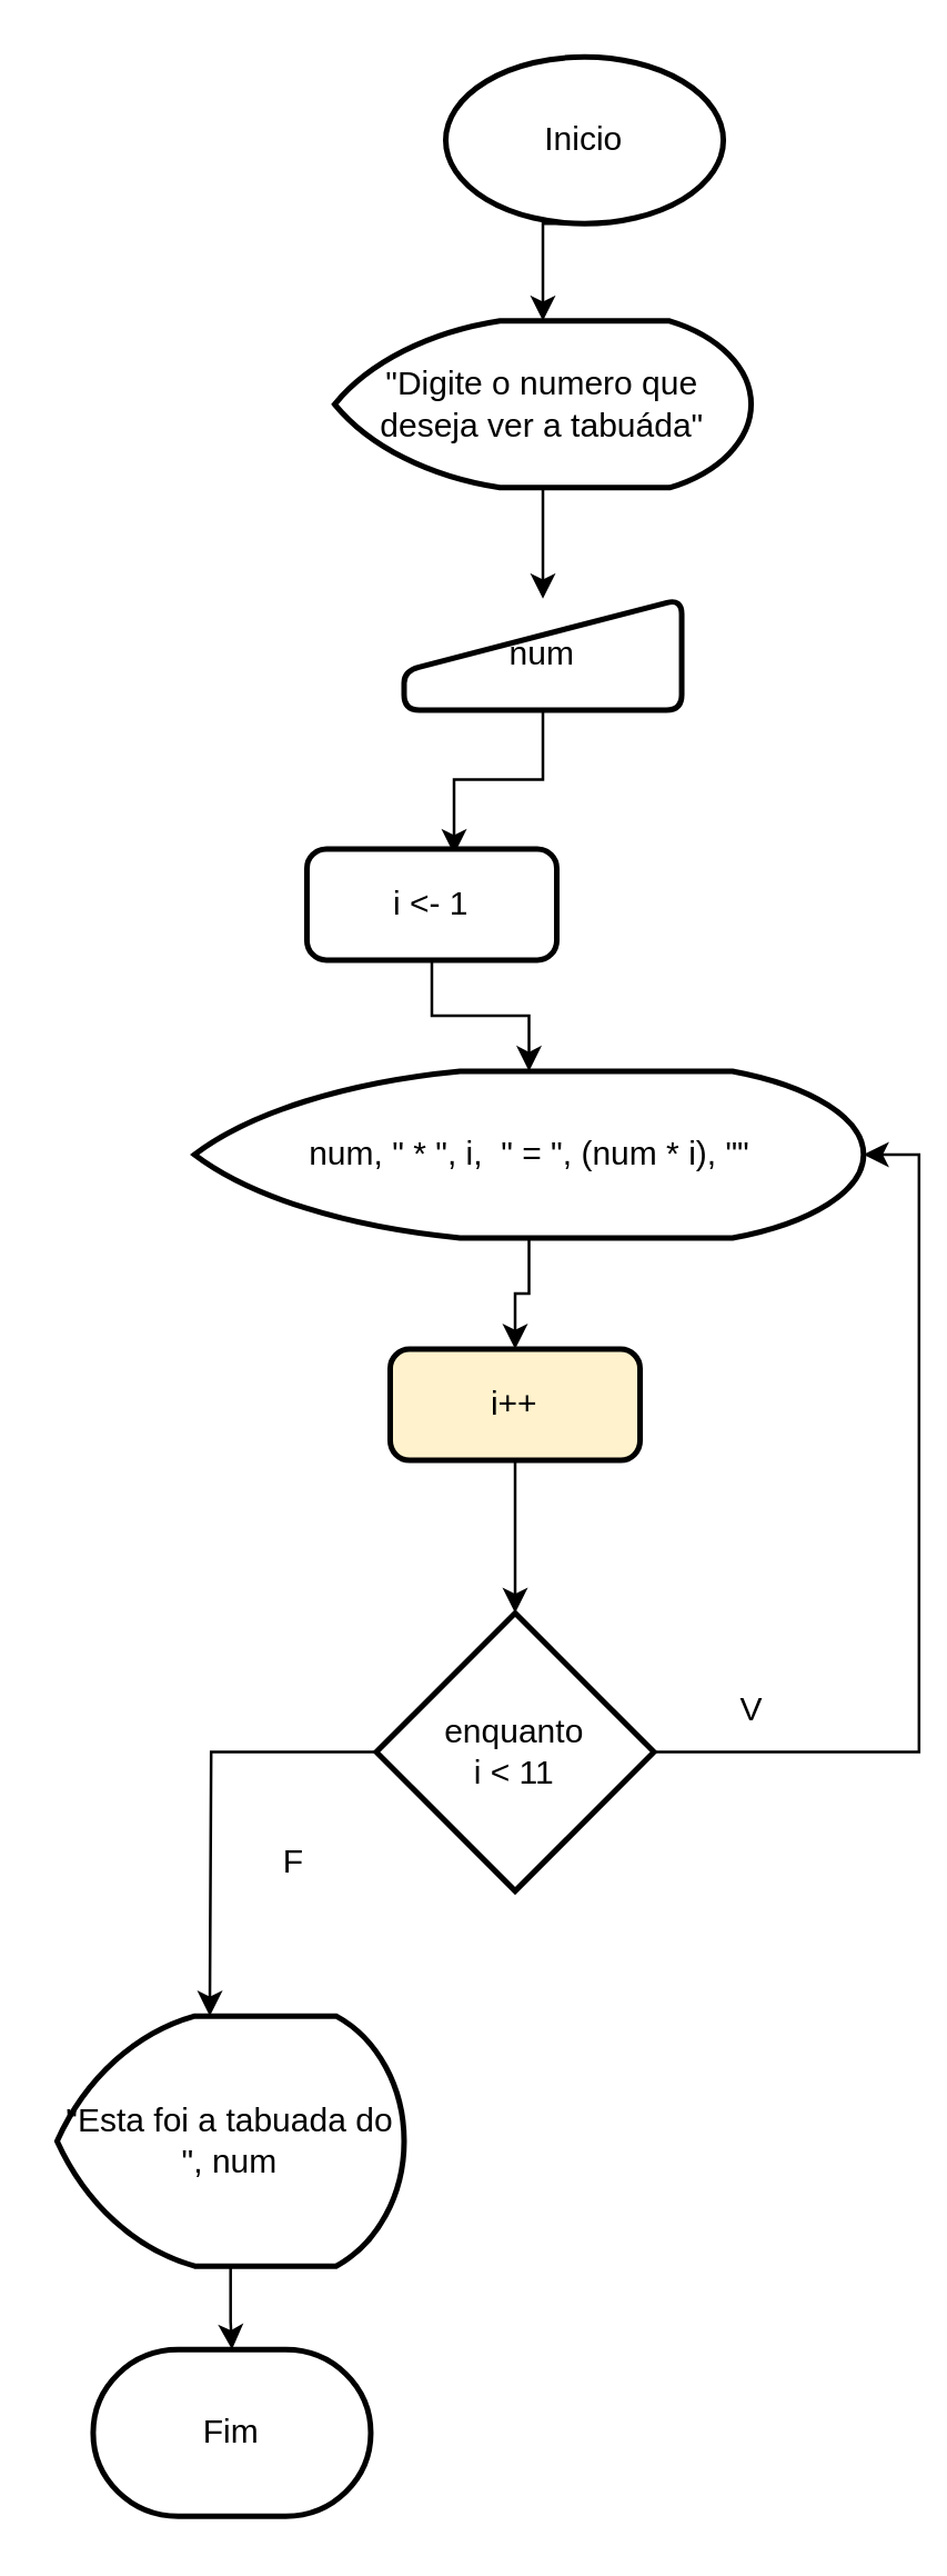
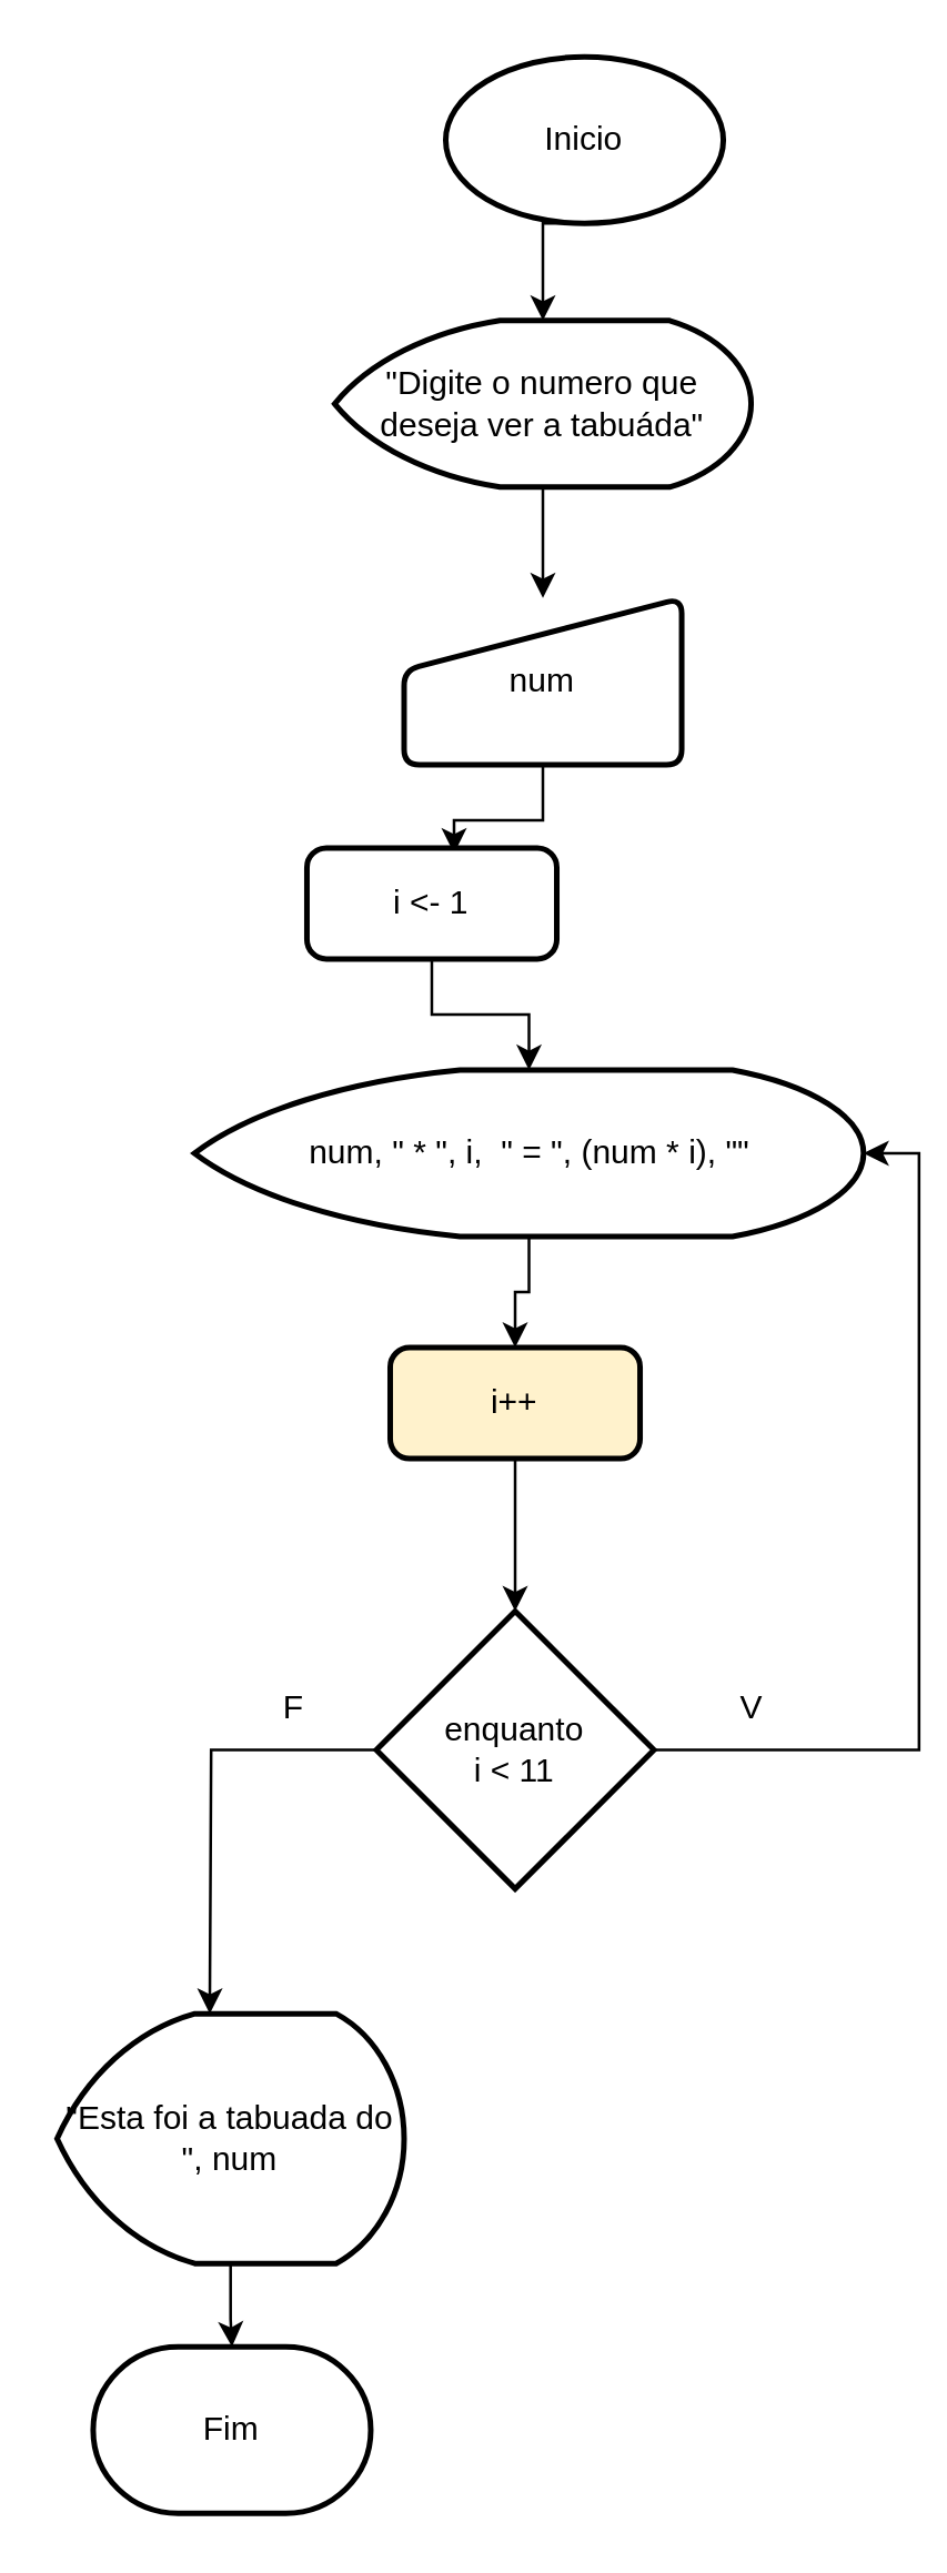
- <mxCell id="7" value="num" style="html=1;strokeWidth=2;shape=manualInput;whiteSpace=wrap;rounded=1;size=26;arcSize=11;" vertex="1" parent="1"><mxGeometry x="145" y="215" width="100" height="40" as="geometry" /></mxCell>
+ <mxCell id="7" value="num" style="html=1;strokeWidth=2;shape=manualInput;whiteSpace=wrap;rounded=1;size=26;arcSize=11;" vertex="1" parent="1"><mxGeometry x="145" y="215" width="100" height="60" as="geometry" /></mxCell>
- <mxCell id="18" value="F" style="text;html=1;align=center;verticalAlign=middle;resizable=0;points=[];autosize=1;strokeColor=none;fillColor=none;" vertex="1" parent="1"><mxGeometry x="90" y="655" width="30" height="30" as="geometry" /></mxCell>
+ <mxCell id="18" value="F" style="text;html=1;align=center;verticalAlign=middle;resizable=0;points=[];autosize=1;strokeColor=none;fillColor=none;" vertex="1" parent="1"><mxGeometry x="90" y="600" width="30" height="30" as="geometry" /></mxCell>
